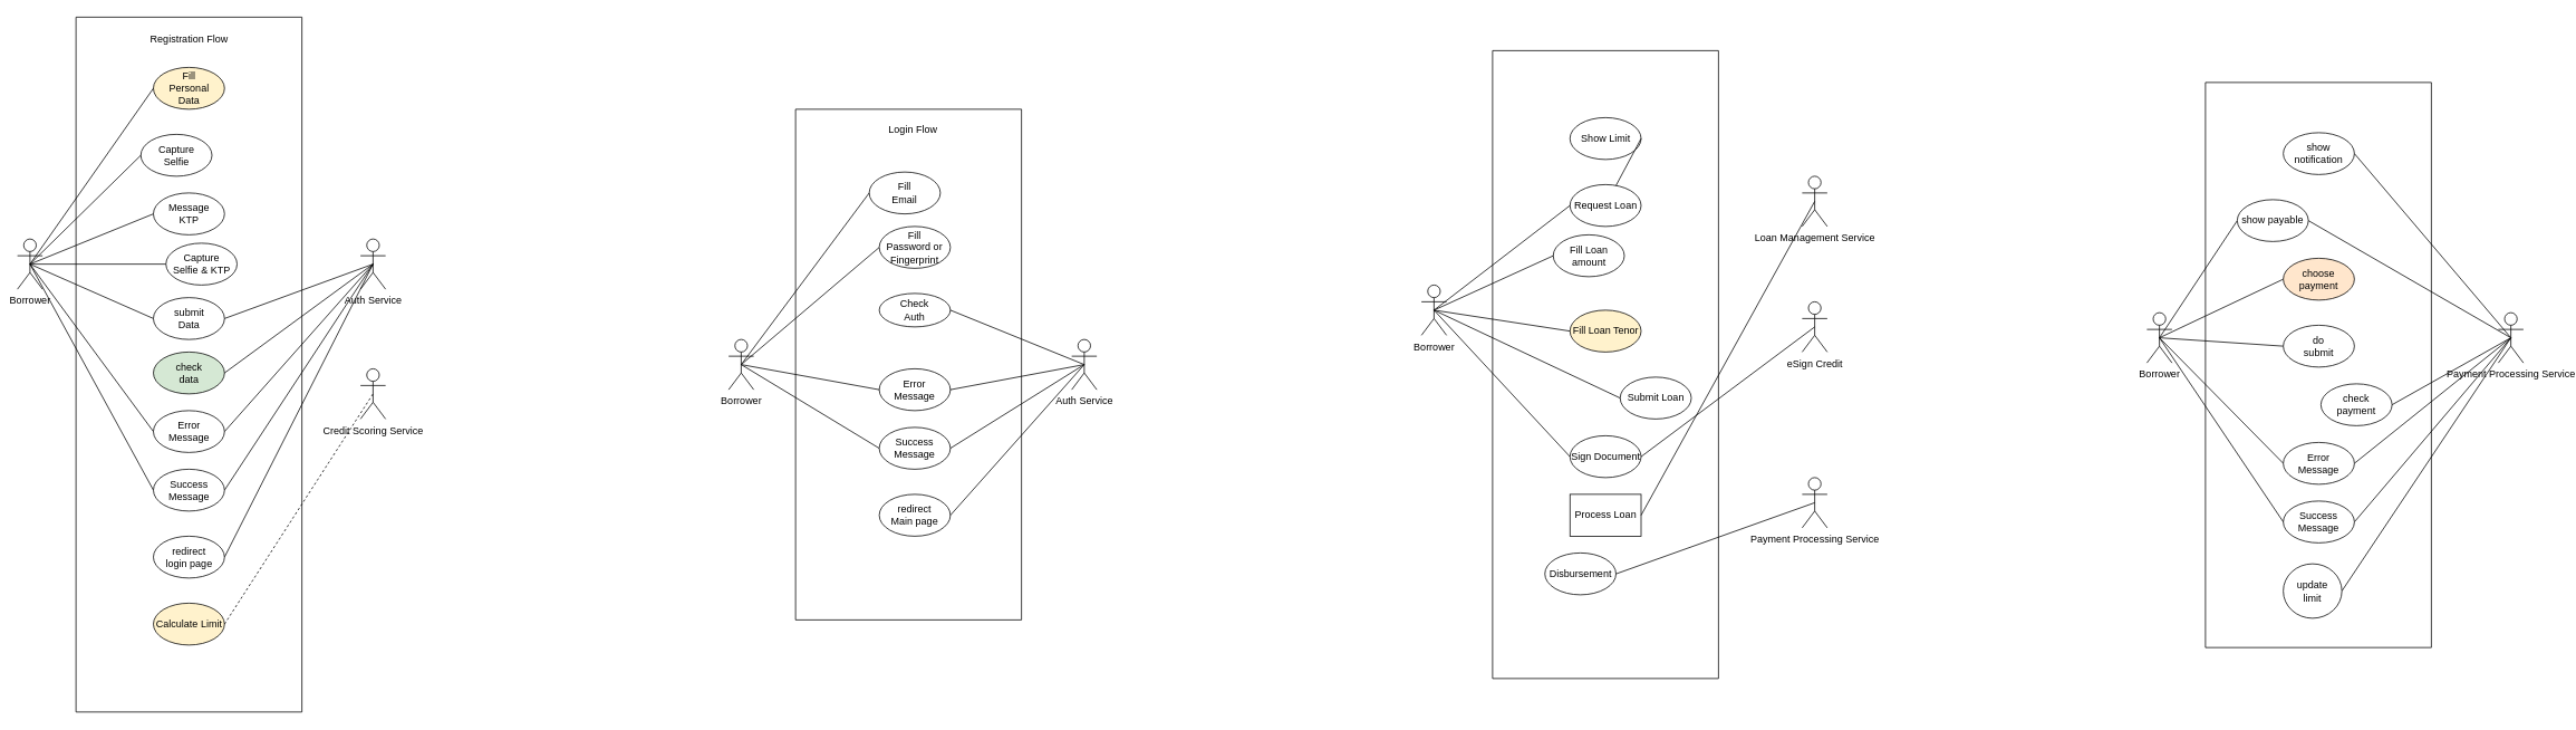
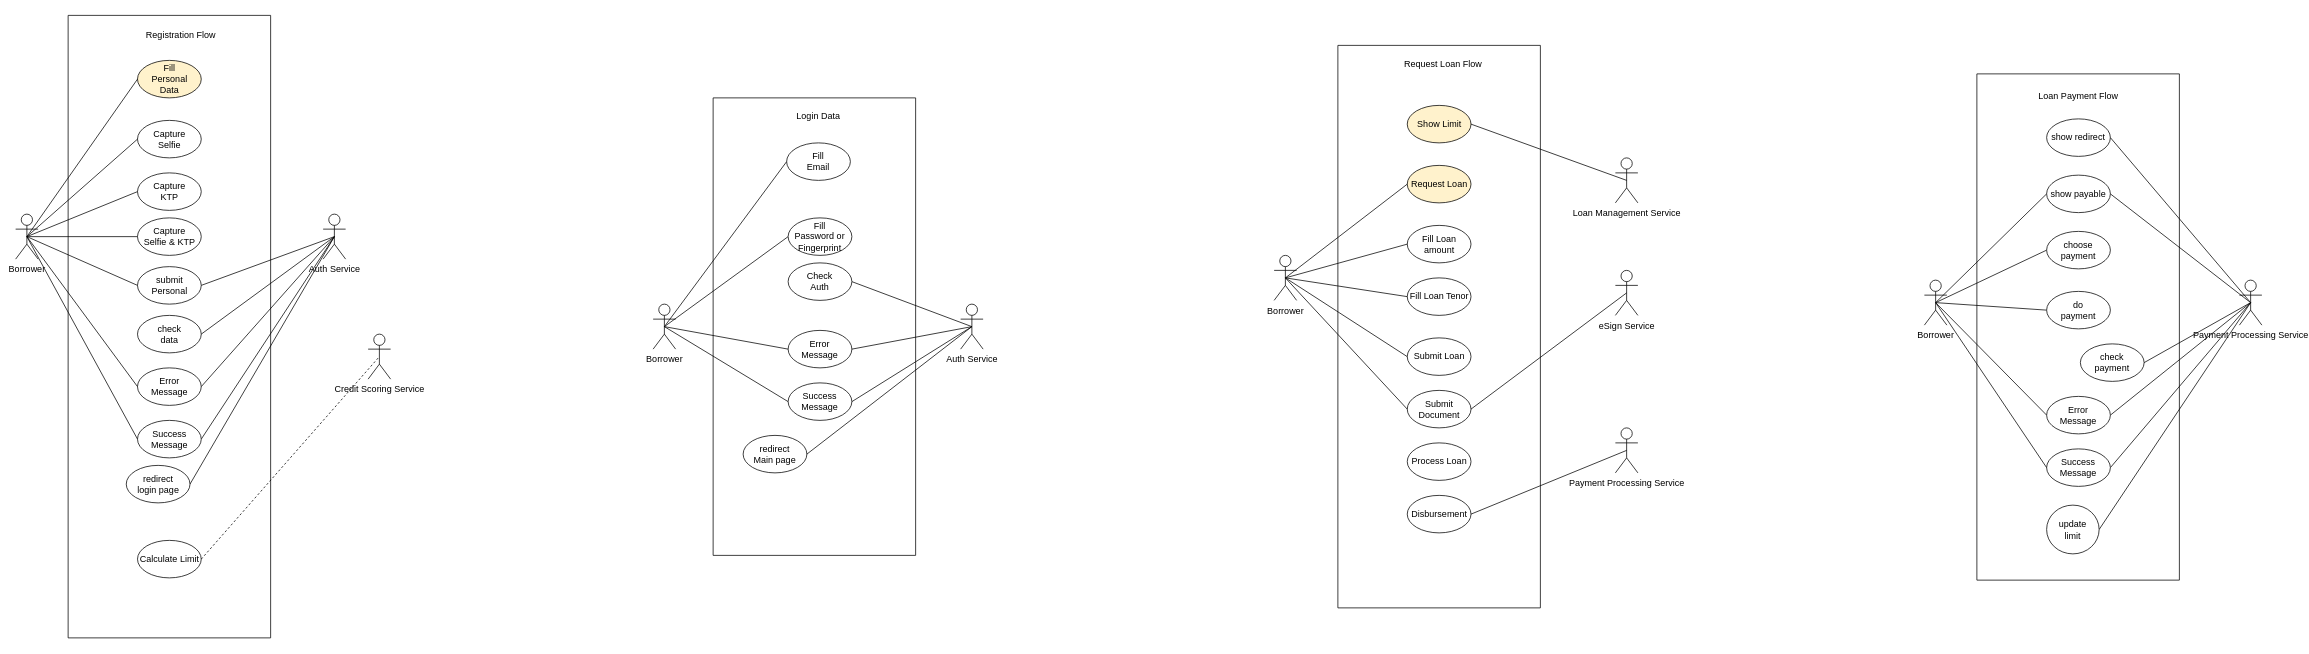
- <mxCell id="16" value="Registration Flow" style="text;html=1;align=center;verticalAlign=middle;resizable=0;points=[];autosize=1;strokeColor=none;fillColor=none;" vertex="1" parent="14"><mxGeometry x="75" y="11.857" width="120" height="30" as="geometry" /></mxCell>
+ <mxCell id="16" value="Registration Flow" style="text;html=1;align=center;verticalAlign=middle;resizable=0;points=[];autosize=1;strokeColor=none;fillColor=none;" vertex="1" parent="14"><mxGeometry x="90" y="11.857" width="120" height="30" as="geometry" /></mxCell>
+ <mxCell id="5" value="Request Loan Flow" style="text;html=1;align=center;verticalAlign=middle;resizable=0;points=[];autosize=1;strokeColor=none;fillColor=none;" vertex="1" parent="3"><mxGeometry x="75" y="10" width="130" height="30" as="geometry" /></mxCell>
+ <mxCell id="75" value="Loan Payment Flow" style="text;html=1;align=center;verticalAlign=middle;resizable=0;points=[];autosize=1;strokeColor=none;fillColor=none;" vertex="1" parent="1"><mxGeometry x="2705" y="113" width="130" height="30" as="geometry" /></mxCell>
- <mxCell id="20" value="Login Flow" style="text;html=1;align=center;verticalAlign=middle;resizable=0;points=[];autosize=1;strokeColor=none;fillColor=none;" vertex="1" parent="18"><mxGeometry x="100" y="10" width="80" height="30" as="geometry" /></mxCell>
+ <mxCell id="20" value="Login Data" style="text;html=1;align=center;verticalAlign=middle;resizable=0;points=[];autosize=1;strokeColor=none;fillColor=none;" vertex="1" parent="18"><mxGeometry x="100" y="10" width="80" height="30" as="geometry" /></mxCell>
- <mxCell id="6" value="Show Limit" style="ellipse;whiteSpace=wrap;html=1;" vertex="1" parent="3"><mxGeometry x="92.5" y="80" width="85" height="50" as="geometry" /></mxCell>
+ <mxCell id="6" value="Show Limit" style="ellipse;whiteSpace=wrap;html=1;fillColor=#fff2cc;" vertex="1" parent="3"><mxGeometry x="92.5" y="80" width="85" height="50" as="geometry" /></mxCell>
- <mxCell id="76" value="show notification" style="ellipse;whiteSpace=wrap;html=1;" vertex="1" parent="1"><mxGeometry x="2728" y="158" width="85" height="50" as="geometry" /></mxCell>
+ <mxCell id="76" value="show redirect" style="ellipse;whiteSpace=wrap;html=1;" vertex="1" parent="1"><mxGeometry x="2728" y="158" width="85" height="50" as="geometry" /></mxCell>
- <mxCell id="29" value="Capture&lt;br&gt;Selfie" style="ellipse;whiteSpace=wrap;html=1;" vertex="1" parent="1"><mxGeometry x="167.5" y="160" width="85" height="50" as="geometry" /></mxCell>
+ <mxCell id="29" value="Capture&lt;br&gt;Selfie" style="ellipse;whiteSpace=wrap;html=1;" vertex="1" parent="1"><mxGeometry x="182.5" y="160" width="85" height="50" as="geometry" /></mxCell>
- <mxCell id="69" value="" style="endArrow=none;html=1;rounded=0;exitX=1;exitY=0.5;exitDx=0;exitDy=0;" edge="1" parent="1" source="6" target="7"><mxGeometry width="50" height="50" relative="1" as="geometry"><mxPoint x="1673" y="80" as="sourcePoint" /><mxPoint x="1723" y="30" as="targetPoint" /></mxGeometry></mxCell>
+ <mxCell id="69" value="" style="endArrow=none;html=1;rounded=0;entryX=0.5;entryY=0.5;entryDx=0;entryDy=0;entryPerimeter=0;exitX=1;exitY=0.5;exitDx=0;exitDy=0;" edge="1" parent="1" source="6" target="62"><mxGeometry width="50" height="50" relative="1" as="geometry"><mxPoint x="1673" y="80" as="sourcePoint" /><mxPoint x="1723" y="30" as="targetPoint" /></mxGeometry></mxCell>
- <mxCell id="47" value="Fill&lt;br&gt;Email" style="ellipse;whiteSpace=wrap;html=1;" vertex="1" parent="1"><mxGeometry x="1038" y="205" width="85" height="50" as="geometry" /></mxCell>
+ <mxCell id="47" value="Fill&lt;br&gt;Email" style="ellipse;whiteSpace=wrap;html=1;" vertex="1" parent="1"><mxGeometry x="1048" y="190" width="85" height="50" as="geometry" /></mxCell>
- <mxCell id="7" value="Request Loan" style="ellipse;whiteSpace=wrap;html=1;" vertex="1" parent="3"><mxGeometry x="92.5" y="160" width="85" height="50" as="geometry" /></mxCell>
+ <mxCell id="7" value="Request Loan" style="ellipse;whiteSpace=wrap;html=1;fillColor=#fff2cc;" vertex="1" parent="3"><mxGeometry x="92.5" y="160" width="85" height="50" as="geometry" /></mxCell>
- <mxCell id="30" value="Message&lt;br&gt;KTP" style="ellipse;whiteSpace=wrap;html=1;" vertex="1" parent="1"><mxGeometry x="182.5" y="230" width="85" height="50" as="geometry" /></mxCell>
+ <mxCell id="30" value="Capture&lt;br&gt;KTP" style="ellipse;whiteSpace=wrap;html=1;" vertex="1" parent="1"><mxGeometry x="182.5" y="230" width="85" height="50" as="geometry" /></mxCell>
- <mxCell id="84" value="show payable" style="ellipse;whiteSpace=wrap;html=1;" vertex="1" parent="1"><mxGeometry x="2673" y="238" width="85" height="50" as="geometry" /></mxCell>
+ <mxCell id="84" value="show payable" style="ellipse;whiteSpace=wrap;html=1;" vertex="1" parent="1"><mxGeometry x="2728" y="233" width="85" height="50" as="geometry" /></mxCell>
- <mxCell id="48" value="Fill&lt;br&gt;Password or&lt;br&gt;Fingerprint" style="ellipse;whiteSpace=wrap;html=1;" vertex="1" parent="1"><mxGeometry x="1050" y="270" width="85" height="50" as="geometry" /></mxCell>
+ <mxCell id="48" value="Fill&lt;br&gt;Password or&lt;br&gt;Fingerprint" style="ellipse;whiteSpace=wrap;html=1;" vertex="1" parent="1"><mxGeometry x="1050" y="290" width="85" height="50" as="geometry" /></mxCell>
- <mxCell id="8" value="Fill Loan amount" style="ellipse;whiteSpace=wrap;html=1;" vertex="1" parent="3"><mxGeometry x="72.5" y="220" width="85" height="50" as="geometry" /></mxCell>
+ <mxCell id="8" value="Fill Loan amount" style="ellipse;whiteSpace=wrap;html=1;" vertex="1" parent="3"><mxGeometry x="92.5" y="240" width="85" height="50" as="geometry" /></mxCell>
- <mxCell id="31" value="Capture&lt;br&gt;Selfie &amp;amp; KTP" style="ellipse;whiteSpace=wrap;html=1;" vertex="1" parent="1"><mxGeometry x="197.5" y="290" width="85" height="50" as="geometry" /></mxCell>
+ <mxCell id="31" value="Capture&lt;br&gt;Selfie &amp;amp; KTP" style="ellipse;whiteSpace=wrap;html=1;" vertex="1" parent="1"><mxGeometry x="182.5" y="290" width="85" height="50" as="geometry" /></mxCell>
- <mxCell id="85" value="choose payment" style="ellipse;whiteSpace=wrap;html=1;fillColor=#ffe6cc;" vertex="1" parent="1"><mxGeometry x="2728" y="308" width="85" height="50" as="geometry" /></mxCell>
+ <mxCell id="85" value="choose payment" style="ellipse;whiteSpace=wrap;html=1;" vertex="1" parent="1"><mxGeometry x="2728" y="308" width="85" height="50" as="geometry" /></mxCell>
- <mxCell id="50" value="Check&lt;br&gt;Auth" style="ellipse;whiteSpace=wrap;html=1;" vertex="1" parent="1"><mxGeometry x="1050" y="350" width="85" height="40" as="geometry" /></mxCell>
+ <mxCell id="50" value="Check&lt;br&gt;Auth" style="ellipse;whiteSpace=wrap;html=1;" vertex="1" parent="1"><mxGeometry x="1050" y="350" width="85" height="50" as="geometry" /></mxCell>
- <mxCell id="24" value="submit&lt;br&gt;Data" style="ellipse;whiteSpace=wrap;html=1;" vertex="1" parent="1"><mxGeometry x="182.5" y="355" width="85" height="50" as="geometry" /></mxCell>
+ <mxCell id="24" value="submit&lt;br&gt;Personal" style="ellipse;whiteSpace=wrap;html=1;" vertex="1" parent="1"><mxGeometry x="182.5" y="355" width="85" height="50" as="geometry" /></mxCell>
- <mxCell id="74" value="" style="endArrow=none;html=1;rounded=0;entryX=0.5;entryY=0.5;entryDx=0;entryDy=0;entryPerimeter=0;exitX=1;exitY=0.5;exitDx=0;exitDy=0;" edge="1" parent="1" source="12" target="62"><mxGeometry width="50" height="50" relative="1" as="geometry"><mxPoint x="1653" y="60" as="sourcePoint" /><mxPoint x="1703" y="10" as="targetPoint" /></mxGeometry></mxCell>
- <mxCell id="9" value="Fill Loan Tenor" style="ellipse;whiteSpace=wrap;html=1;fillColor=#fff2cc;" vertex="1" parent="3"><mxGeometry x="92.5" y="310" width="85" height="50" as="geometry" /></mxCell>
+ <mxCell id="9" value="Fill Loan Tenor" style="ellipse;whiteSpace=wrap;html=1;" vertex="1" parent="3"><mxGeometry x="92.5" y="310" width="85" height="50" as="geometry" /></mxCell>
- <mxCell id="86" value="do&lt;br&gt;submit" style="ellipse;whiteSpace=wrap;html=1;" vertex="1" parent="1"><mxGeometry x="2728" y="388" width="85" height="50" as="geometry" /></mxCell>
+ <mxCell id="86" value="do&lt;br&gt;payment" style="ellipse;whiteSpace=wrap;html=1;" vertex="1" parent="1"><mxGeometry x="2728" y="388" width="85" height="50" as="geometry" /></mxCell>
- <mxCell id="64" value="eSign Credit" style="shape=umlActor;verticalLabelPosition=bottom;verticalAlign=top;html=1;outlineConnect=0;" vertex="1" parent="1"><mxGeometry x="2153" y="360" width="30" height="60" as="geometry" /></mxCell>
+ <mxCell id="64" value="eSign Service" style="shape=umlActor;verticalLabelPosition=bottom;verticalAlign=top;html=1;outlineConnect=0;" vertex="1" parent="1"><mxGeometry x="2153" y="360" width="30" height="60" as="geometry" /></mxCell>
- <mxCell id="28" value="check&lt;br&gt;data" style="ellipse;whiteSpace=wrap;html=1;fillColor=#d5e8d4;" vertex="1" parent="1"><mxGeometry x="182.5" y="420" width="85" height="50" as="geometry" /></mxCell>
+ <mxCell id="28" value="check&lt;br&gt;data" style="ellipse;whiteSpace=wrap;html=1;" vertex="1" parent="1"><mxGeometry x="182.5" y="420" width="85" height="50" as="geometry" /></mxCell>
- <mxCell id="65" value="Credit Scoring Service" style="shape=umlActor;verticalLabelPosition=bottom;verticalAlign=top;html=1;outlineConnect=0;" vertex="1" parent="1"><mxGeometry x="430" y="440" width="30" height="60" as="geometry" /></mxCell>
+ <mxCell id="65" value="Credit Scoring Service" style="shape=umlActor;verticalLabelPosition=bottom;verticalAlign=top;html=1;outlineConnect=0;" vertex="1" parent="1"><mxGeometry x="490" y="445" width="30" height="60" as="geometry" /></mxCell>
- <mxCell id="10" value="Submit Loan" style="ellipse;whiteSpace=wrap;html=1;" vertex="1" parent="3"><mxGeometry x="152.5" y="390" width="85" height="50" as="geometry" /></mxCell>
+ <mxCell id="10" value="Submit Loan" style="ellipse;whiteSpace=wrap;html=1;" vertex="1" parent="3"><mxGeometry x="92.5" y="390" width="85" height="50" as="geometry" /></mxCell>
- <mxCell id="11" value="Sign Document" style="ellipse;whiteSpace=wrap;html=1;" vertex="1" parent="3"><mxGeometry x="92.5" y="460" width="85" height="50" as="geometry" /></mxCell>
+ <mxCell id="11" value="Submit Document" style="ellipse;whiteSpace=wrap;html=1;" vertex="1" parent="3"><mxGeometry x="92.5" y="460" width="85" height="50" as="geometry" /></mxCell>
- <mxCell id="54" value="redirect&lt;br&gt;Main page" style="ellipse;whiteSpace=wrap;html=1;" vertex="1" parent="1"><mxGeometry x="1050" y="590" width="85" height="50" as="geometry" /></mxCell>
+ <mxCell id="54" value="redirect&lt;br&gt;Main page" style="ellipse;whiteSpace=wrap;html=1;" vertex="1" parent="1"><mxGeometry x="990" y="580" width="85" height="50" as="geometry" /></mxCell>
- <mxCell id="12" value="Process Loan" style="whiteSpace=wrap;html=1;rounded=0;" vertex="1" parent="3"><mxGeometry x="92.5" y="530" width="85" height="50" as="geometry" /></mxCell>
+ <mxCell id="12" value="Process Loan" style="ellipse;whiteSpace=wrap;html=1;" vertex="1" parent="3"><mxGeometry x="92.5" y="530" width="85" height="50" as="geometry" /></mxCell>
- <mxCell id="53" value="redirect&lt;br&gt;login page" style="ellipse;whiteSpace=wrap;html=1;" vertex="1" parent="1"><mxGeometry x="182.5" y="640" width="85" height="50" as="geometry" /></mxCell>
+ <mxCell id="53" value="redirect&lt;br&gt;login page" style="ellipse;whiteSpace=wrap;html=1;" vertex="1" parent="1"><mxGeometry x="167.5" y="620" width="85" height="50" as="geometry" /></mxCell>
- <mxCell id="13" value="Disbursement" style="ellipse;whiteSpace=wrap;html=1;" vertex="1" parent="3"><mxGeometry x="62.5" y="600" width="85" height="50" as="geometry" /></mxCell>
+ <mxCell id="13" value="Disbursement" style="ellipse;whiteSpace=wrap;html=1;" vertex="1" parent="3"><mxGeometry x="92.5" y="600" width="85" height="50" as="geometry" /></mxCell>
- <mxCell id="17" value="Calculate Limit" style="ellipse;whiteSpace=wrap;html=1;fillColor=#fff2cc;" vertex="1" parent="14"><mxGeometry x="92.5" y="700" width="85" height="50" as="geometry" /></mxCell>
+ <mxCell id="17" value="Calculate Limit" style="ellipse;whiteSpace=wrap;html=1;" vertex="1" parent="14"><mxGeometry x="92.5" y="700" width="85" height="50" as="geometry" /></mxCell>
